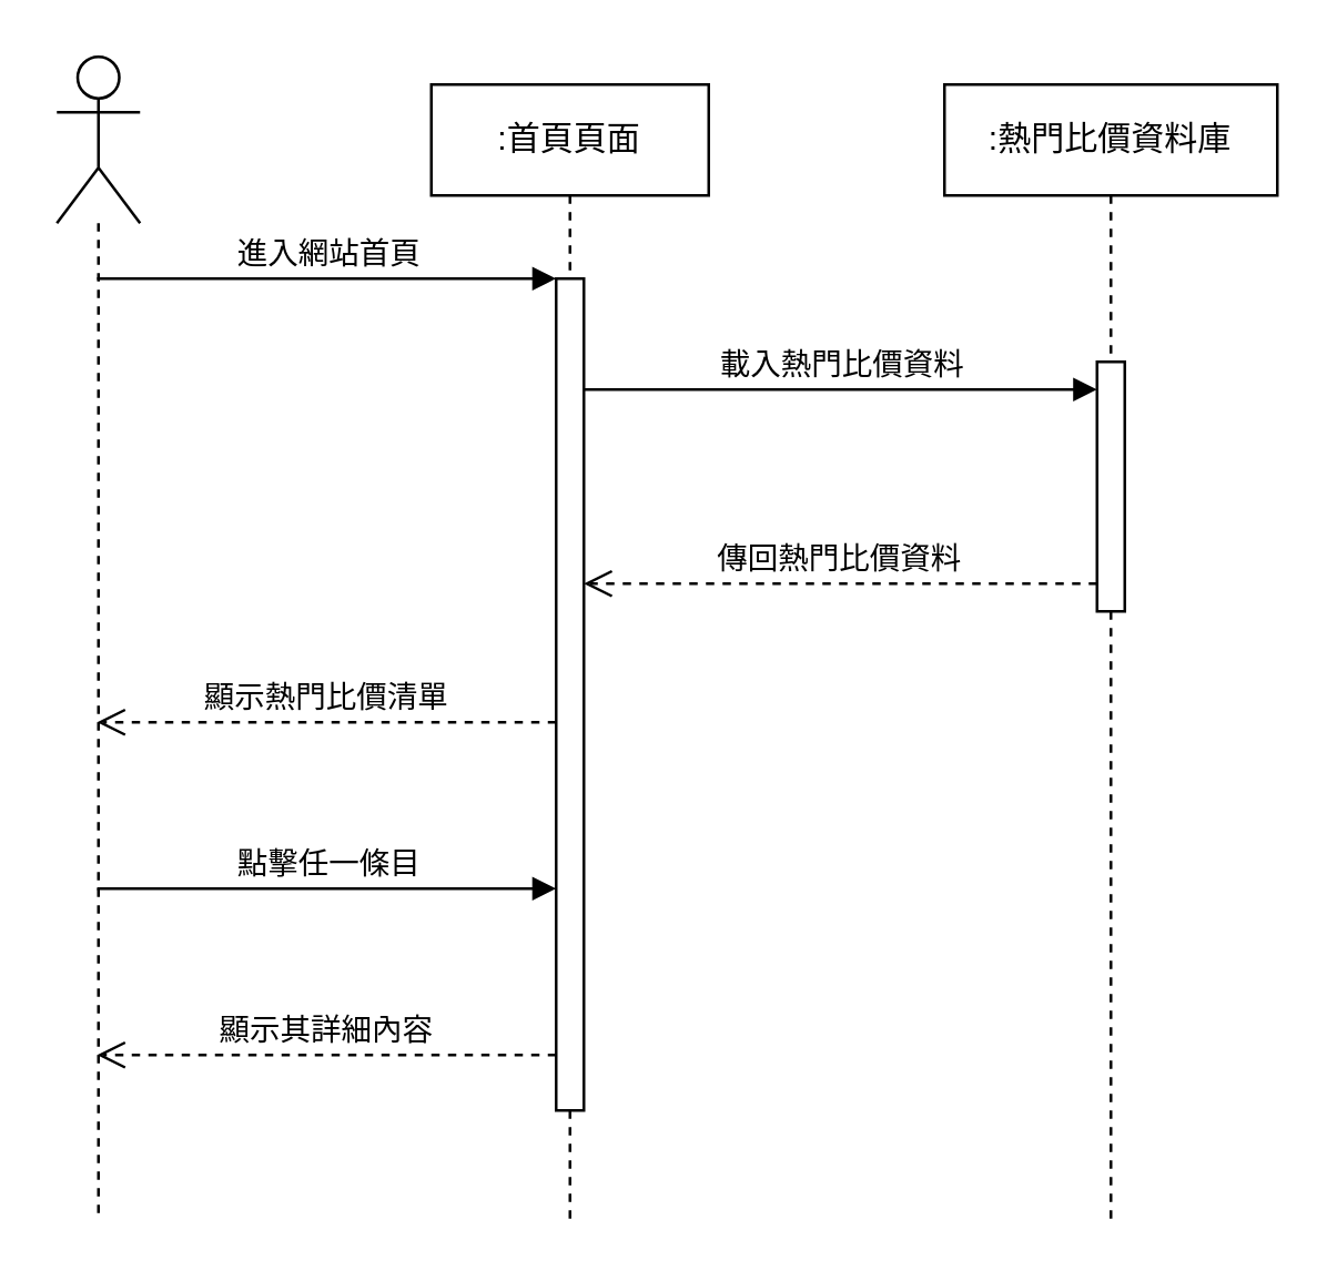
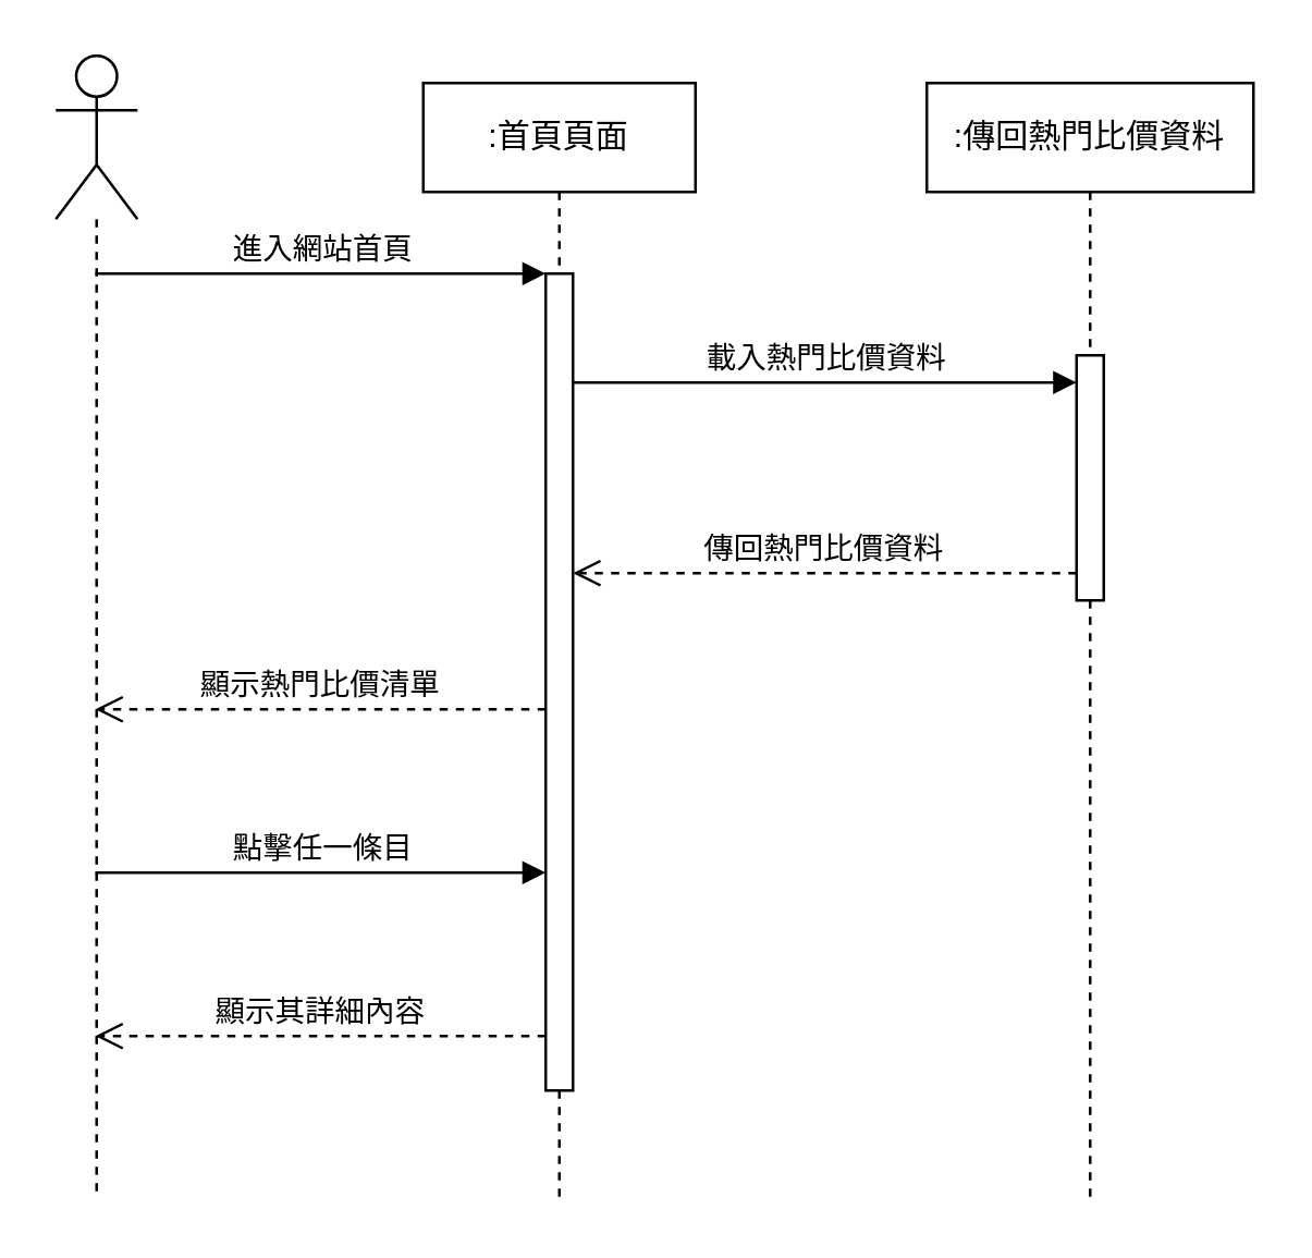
- <mxCell id="7" value=":熱門比價資料庫" style="shape=umlLifeline;perimeter=lifelinePerimeter;whiteSpace=wrap;html=1;container=0;dropTarget=0;collapsible=0;recursiveResize=0;outlineConnect=0;portConstraint=eastwest;newEdgeStyle={&quot;edgeStyle&quot;:&quot;elbowEdgeStyle&quot;,&quot;elbow&quot;:&quot;vertical&quot;,&quot;curved&quot;:0,&quot;rounded&quot;:0};" parent="1" vertex="1"><mxGeometry x="340" y="30" width="120" height="410" as="geometry" /></mxCell>
+ <mxCell id="7" value=":傳回熱門比價資料" style="shape=umlLifeline;perimeter=lifelinePerimeter;whiteSpace=wrap;html=1;container=0;dropTarget=0;collapsible=0;recursiveResize=0;outlineConnect=0;portConstraint=eastwest;newEdgeStyle={&quot;edgeStyle&quot;:&quot;elbowEdgeStyle&quot;,&quot;elbow&quot;:&quot;vertical&quot;,&quot;curved&quot;:0,&quot;rounded&quot;:0};" parent="1" vertex="1"><mxGeometry x="340" y="30" width="120" height="410" as="geometry" /></mxCell>
